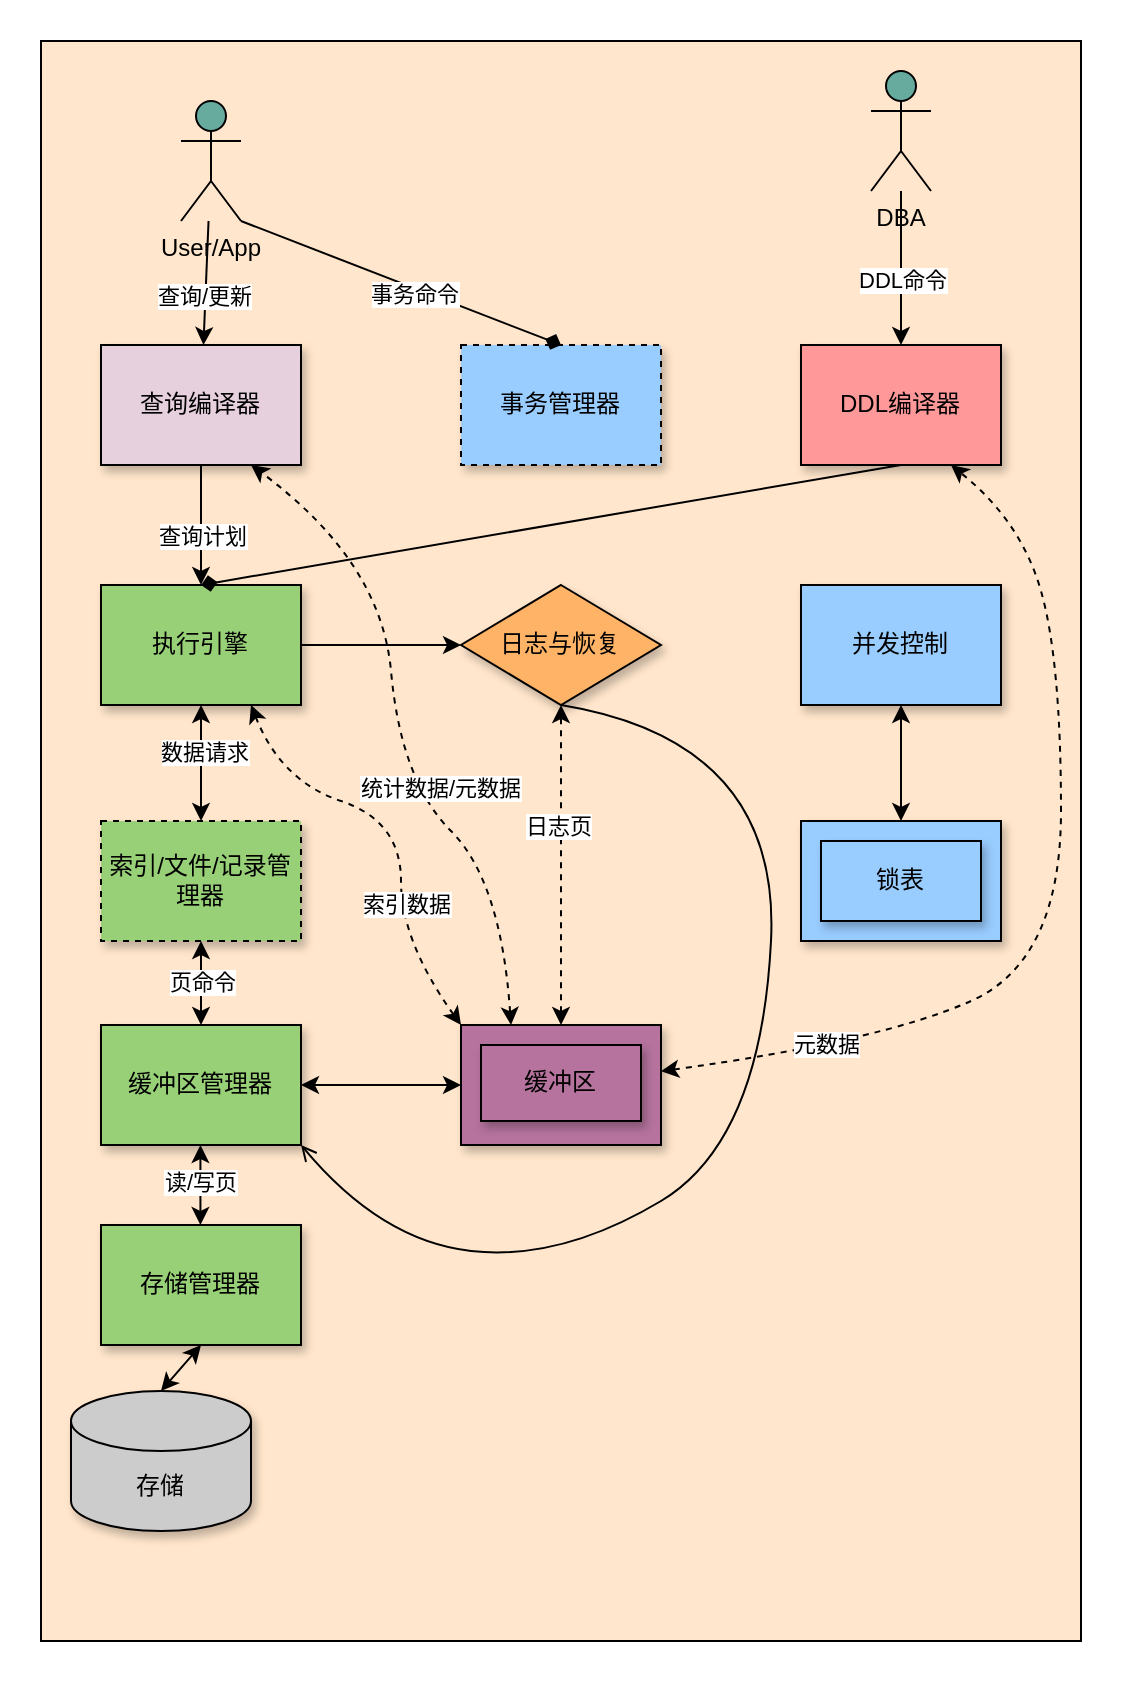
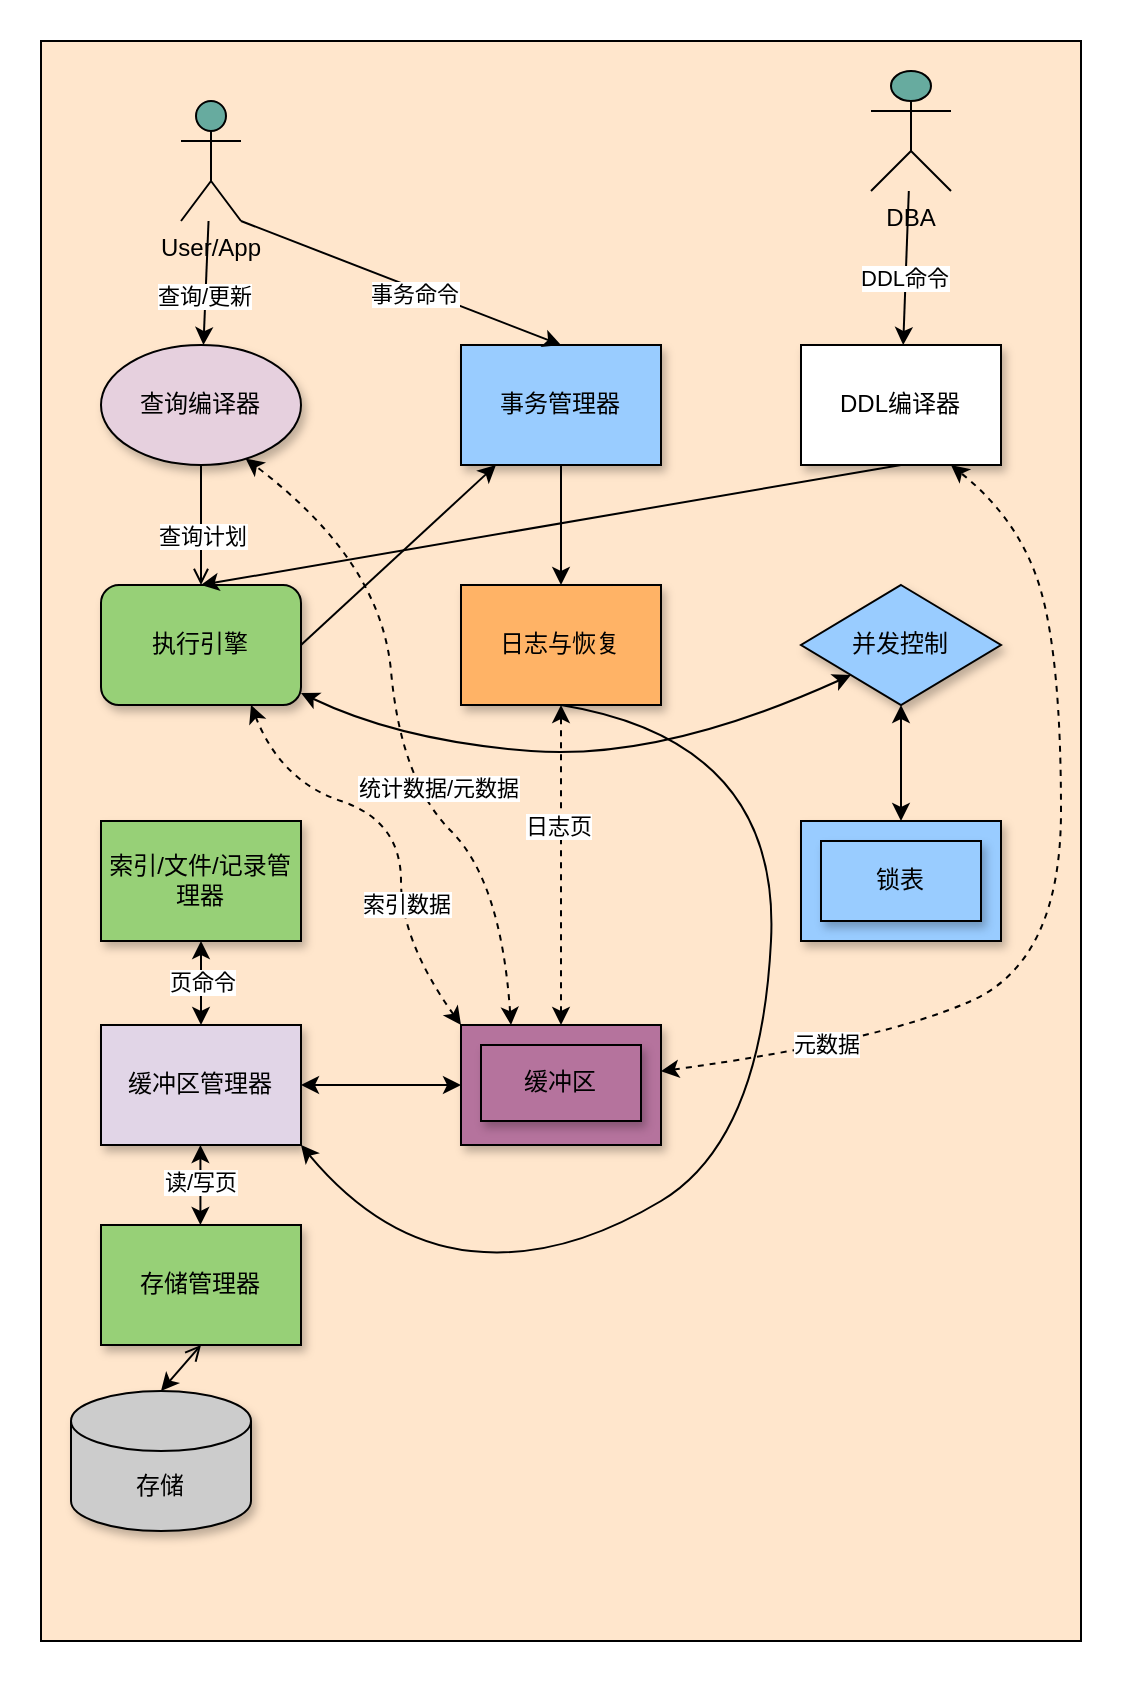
- <mxCell id="13" value="DBA" style="shape=umlActor;verticalLabelPosition=bottom;verticalAlign=top;html=1;outlineConnect=0;fillColor=#67AB9F;" vertex="1" parent="1"><mxGeometry x="435" y="35" width="30" height="60" as="geometry" /></mxCell>
+ <mxCell id="13" value="DBA" style="shape=umlActor;verticalLabelPosition=bottom;verticalAlign=top;html=1;outlineConnect=0;fillColor=#67AB9F;" vertex="1" parent="1"><mxGeometry x="435" y="35" width="40" height="60" as="geometry" /></mxCell>
- <mxCell id="32" value="" style="edgeStyle=none;rounded=0;orthogonalLoop=1;jettySize=auto;html=1;entryX=0.5;entryY=0;entryDx=0;entryDy=0;exitX=1;exitY=1;exitDx=0;exitDy=0;exitPerimeter=0;endArrow=diamond;" edge="1" parent="1" source="5" target="9"><mxGeometry relative="1" as="geometry"><mxPoint x="110" y="105" as="sourcePoint" /><mxPoint x="110" y="182" as="targetPoint" /></mxGeometry></mxCell>
+ <mxCell id="32" value="" style="edgeStyle=none;rounded=0;orthogonalLoop=1;jettySize=auto;html=1;entryX=0.5;entryY=0;entryDx=0;entryDy=0;exitX=1;exitY=1;exitDx=0;exitDy=0;exitPerimeter=0;" edge="1" parent="1" source="5" target="9"><mxGeometry relative="1" as="geometry"><mxPoint x="110" y="105" as="sourcePoint" /><mxPoint x="110" y="182" as="targetPoint" /></mxGeometry></mxCell>
- <mxCell id="8" value="查询编译器" style="rounded=0;whiteSpace=wrap;html=1;shadow=1;fillColor=#E6D0DE;" vertex="1" parent="1"><mxGeometry x="50" y="172" width="100" height="60" as="geometry" /></mxCell>
+ <mxCell id="8" value="查询编译器" style="ellipse;whiteSpace=wrap;html=1;shadow=1;fillColor=#E6D0DE;" vertex="1" parent="1"><mxGeometry x="50" y="172" width="100" height="60" as="geometry" /></mxCell>
- <mxCell id="9" value="事务管理器" style="rounded=0;whiteSpace=wrap;html=1;shadow=1;fillColor=#99CCFF;dashed=1;" vertex="1" parent="1"><mxGeometry x="230" y="172" width="100" height="60" as="geometry" /></mxCell>
+ <mxCell id="9" value="事务管理器" style="rounded=0;whiteSpace=wrap;html=1;shadow=1;fillColor=#99CCFF;" vertex="1" parent="1"><mxGeometry x="230" y="172" width="100" height="60" as="geometry" /></mxCell>
- <mxCell id="10" value="DDL编译器" style="rounded=0;whiteSpace=wrap;html=1;shadow=1;fillColor=#FF9999;" vertex="1" parent="1"><mxGeometry x="400" y="172" width="100" height="60" as="geometry" /></mxCell>
+ <mxCell id="10" value="DDL编译器" style="rounded=0;whiteSpace=wrap;html=1;shadow=1;fillColor=#ffffff;" vertex="1" parent="1"><mxGeometry x="400" y="172" width="100" height="60" as="geometry" /></mxCell>
+ <mxCell id="31" value="" style="rounded=0;orthogonalLoop=1;jettySize=auto;html=1;exitX=0.5;exitY=1;exitDx=0;exitDy=0;entryX=0.5;entryY=0;entryDx=0;entryDy=0;" edge="1" parent="1" source="9" target="15"><mxGeometry relative="1" as="geometry"><mxPoint x="130" y="262" as="sourcePoint" /><mxPoint x="130" y="322" as="targetPoint" /></mxGeometry></mxCell>
- <mxCell id="30" value="" style="rounded=0;orthogonalLoop=1;jettySize=auto;html=1;exitX=0.5;exitY=1;exitDx=0;exitDy=0;entryX=0.5;entryY=0;entryDx=0;entryDy=0;endArrow=diamond;" edge="1" parent="1" source="10" target="14"><mxGeometry relative="1" as="geometry"><mxPoint x="110" y="242" as="sourcePoint" /><mxPoint x="110" y="302" as="targetPoint" /></mxGeometry></mxCell>
+ <mxCell id="30" value="" style="rounded=0;orthogonalLoop=1;jettySize=auto;html=1;exitX=0.5;exitY=1;exitDx=0;exitDy=0;entryX=0.5;entryY=0;entryDx=0;entryDy=0;" edge="1" parent="1" source="10" target="14"><mxGeometry relative="1" as="geometry"><mxPoint x="110" y="242" as="sourcePoint" /><mxPoint x="110" y="302" as="targetPoint" /></mxGeometry></mxCell>
- <mxCell id="6" value="" style="rounded=0;orthogonalLoop=1;jettySize=auto;html=1;" edge="1" parent="1" source="8" target="14"><mxGeometry relative="1" as="geometry"><Array as="points"><mxPoint x="100" y="260" /></Array></mxGeometry></mxCell>
+ <mxCell id="6" value="" style="rounded=0;orthogonalLoop=1;jettySize=auto;html=1;endArrow=open;" edge="1" parent="1" source="8" target="14"><mxGeometry relative="1" as="geometry"><Array as="points"><mxPoint x="100" y="260" /></Array></mxGeometry></mxCell>
- <mxCell id="14" value="执行引擎" style="rounded=0;whiteSpace=wrap;html=1;shadow=1;fillColor=#97D077;" vertex="1" parent="1"><mxGeometry x="50" y="292" width="100" height="60" as="geometry" /></mxCell>
+ <mxCell id="14" value="执行引擎" style="whiteSpace=wrap;html=1;shadow=1;fillColor=#97D077;rounded=1;" vertex="1" parent="1"><mxGeometry x="50" y="292" width="100" height="60" as="geometry" /></mxCell>
- <mxCell id="37" value="" style="rounded=0;orthogonalLoop=1;jettySize=auto;html=1;entryX=0;entryY=0.5;entryDx=0;entryDy=0;exitX=1;exitY=0.5;exitDx=0;exitDy=0;" edge="1" parent="1" source="14" target="15"><mxGeometry relative="1" as="geometry"><mxPoint x="110" y="242" as="sourcePoint" /><mxPoint x="110" y="302" as="targetPoint" /></mxGeometry></mxCell>
+ <mxCell id="37" value="" style="rounded=0;orthogonalLoop=1;jettySize=auto;html=1;exitX=1;exitY=0.5;exitDx=0;exitDy=0;" edge="1" parent="1" source="14" target="9"><mxGeometry relative="1" as="geometry"><mxPoint x="110" y="242" as="sourcePoint" /><mxPoint x="110" y="302" as="targetPoint" /></mxGeometry></mxCell>
- <mxCell id="15" value="日志与恢复" style="rhombus;whiteSpace=wrap;html=1;shadow=1;fillColor=#FFB366;" vertex="1" parent="1"><mxGeometry x="230" y="292" width="100" height="60" as="geometry" /></mxCell>
+ <mxCell id="15" value="日志与恢复" style="rounded=0;whiteSpace=wrap;html=1;shadow=1;fillColor=#FFB366;" vertex="1" parent="1"><mxGeometry x="230" y="292" width="100" height="60" as="geometry" /></mxCell>
- <mxCell id="16" value="并发控制" style="rounded=0;whiteSpace=wrap;html=1;shadow=1;fillColor=#99CCFF;" vertex="1" parent="1"><mxGeometry x="400" y="292" width="100" height="60" as="geometry" /></mxCell>
+ <mxCell id="16" value="并发控制" style="rhombus;whiteSpace=wrap;html=1;shadow=1;fillColor=#99CCFF;" vertex="1" parent="1"><mxGeometry x="400" y="292" width="100" height="60" as="geometry" /></mxCell>
+ <mxCell id="44" value="" style="curved=1;startArrow=classic;endArrow=classic;html=1;rounded=0;entryX=0;entryY=1;entryDx=0;entryDy=0;" edge="1" parent="1" source="14" target="16"><mxGeometry width="50" height="50" relative="1" as="geometry"><mxPoint x="150" y="347" as="sourcePoint" /><mxPoint x="200" y="297" as="targetPoint" /><Array as="points"><mxPoint x="200" y="370" /><mxPoint x="330" y="380" /></Array></mxGeometry></mxCell>
- <mxCell id="23" value="" style="endArrow=classic;startArrow=classic;html=1;rounded=0;exitX=0.5;exitY=0;exitDx=0;exitDy=0;entryX=0.5;entryY=1;entryDx=0;entryDy=0;" edge="1" parent="1" source="17" target="14"><mxGeometry width="50" height="50" relative="1" as="geometry"><mxPoint x="380" y="460" as="sourcePoint" /><mxPoint x="430" y="410" as="targetPoint" /></mxGeometry></mxCell>
- <mxCell id="24" value="数据请求" style="edgeLabel;html=1;align=center;verticalAlign=middle;resizable=0;points=[];" vertex="1" connectable="0" parent="23"><mxGeometry x="0.197" y="-1" relative="1" as="geometry"><mxPoint as="offset" /></mxGeometry></mxCell>
- <mxCell id="17" value="索引/文件/记录管理器" style="rounded=0;whiteSpace=wrap;html=1;shadow=1;fillColor=#97D077;dashed=1;" vertex="1" parent="1"><mxGeometry x="50" y="410" width="100" height="60" as="geometry" /></mxCell>
+ <mxCell id="17" value="索引/文件/记录管理器" style="rounded=0;whiteSpace=wrap;html=1;shadow=1;fillColor=#97D077;" vertex="1" parent="1"><mxGeometry x="50" y="410" width="100" height="60" as="geometry" /></mxCell>
- <mxCell id="18" value="缓冲区管理器" style="rounded=0;whiteSpace=wrap;html=1;shadow=1;fillColor=#97D077;" vertex="1" parent="1"><mxGeometry x="50" y="512" width="100" height="60" as="geometry" /></mxCell>
+ <mxCell id="18" value="缓冲区管理器" style="rounded=0;whiteSpace=wrap;html=1;shadow=1;fillColor=#e1d5e7;" vertex="1" parent="1"><mxGeometry x="50" y="512" width="100" height="60" as="geometry" /></mxCell>
- <mxCell id="34" value="" style="curved=1;endArrow=open;html=1;rounded=0;exitX=0.5;exitY=1;exitDx=0;exitDy=0;entryX=1;entryY=1;entryDx=0;entryDy=0;" edge="1" parent="1" source="15" target="18"><mxGeometry width="50" height="50" relative="1" as="geometry"><mxPoint x="480" y="340" as="sourcePoint" /><mxPoint x="530" y="290" as="targetPoint" /><Array as="points"><mxPoint x="390" y="370" /><mxPoint x="380" y="570" /><mxPoint x="280" y="630" /><mxPoint x="190" y="620" /></Array></mxGeometry></mxCell>
+ <mxCell id="34" value="" style="curved=1;endArrow=classic;html=1;rounded=0;exitX=0.5;exitY=1;exitDx=0;exitDy=0;entryX=1;entryY=1;entryDx=0;entryDy=0;" edge="1" parent="1" source="15" target="18"><mxGeometry width="50" height="50" relative="1" as="geometry"><mxPoint x="480" y="340" as="sourcePoint" /><mxPoint x="530" y="290" as="targetPoint" /><Array as="points"><mxPoint x="390" y="370" /><mxPoint x="380" y="570" /><mxPoint x="280" y="630" /><mxPoint x="190" y="620" /></Array></mxGeometry></mxCell>
- <mxCell id="29" value="" style="endArrow=classic;startArrow=classic;html=1;rounded=0;exitX=0.5;exitY=0;exitDx=0;exitDy=0;entryX=0.5;entryY=1;entryDx=0;entryDy=0;exitPerimeter=0;" edge="1" parent="1" source="20" target="19"><mxGeometry width="50" height="50" relative="1" as="geometry"><mxPoint x="130" y="440" as="sourcePoint" /><mxPoint x="130" y="382" as="targetPoint" /></mxGeometry></mxCell>
+ <mxCell id="29" value="" style="endArrow=open;startArrow=classic;html=1;rounded=0;exitX=0.5;exitY=0;exitDx=0;exitDy=0;entryX=0.5;entryY=1;entryDx=0;entryDy=0;exitPerimeter=0;" edge="1" parent="1" source="20" target="19"><mxGeometry width="50" height="50" relative="1" as="geometry"><mxPoint x="130" y="440" as="sourcePoint" /><mxPoint x="130" y="382" as="targetPoint" /></mxGeometry></mxCell>
